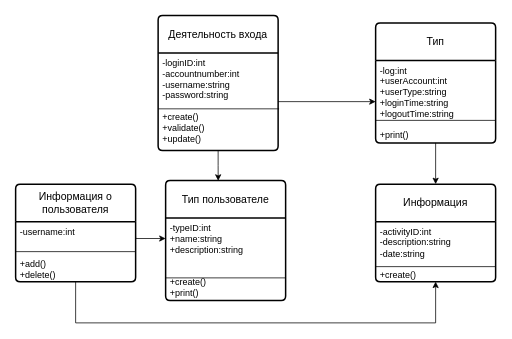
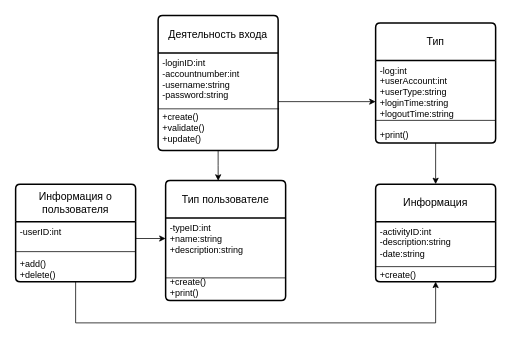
- <mxCell id="15" value="-username:int&lt;br&gt;&lt;br&gt;&lt;br&gt;+add()&lt;br&gt;+delete()" style="align=left;strokeColor=none;fillColor=none;spacingLeft=4;fontSize=12;verticalAlign=top;resizable=0;rotatable=0;part=1;html=1;" vertex="1" parent="14"><mxGeometry y="50" width="160" height="80" as="geometry" /></mxCell>
+ <mxCell id="15" value="-userID:int&lt;br&gt;&lt;br&gt;&lt;br&gt;+add()&lt;br&gt;+delete()" style="align=left;strokeColor=none;fillColor=none;spacingLeft=4;fontSize=12;verticalAlign=top;resizable=0;rotatable=0;part=1;html=1;" vertex="1" parent="14"><mxGeometry y="50" width="160" height="80" as="geometry" /></mxCell>
